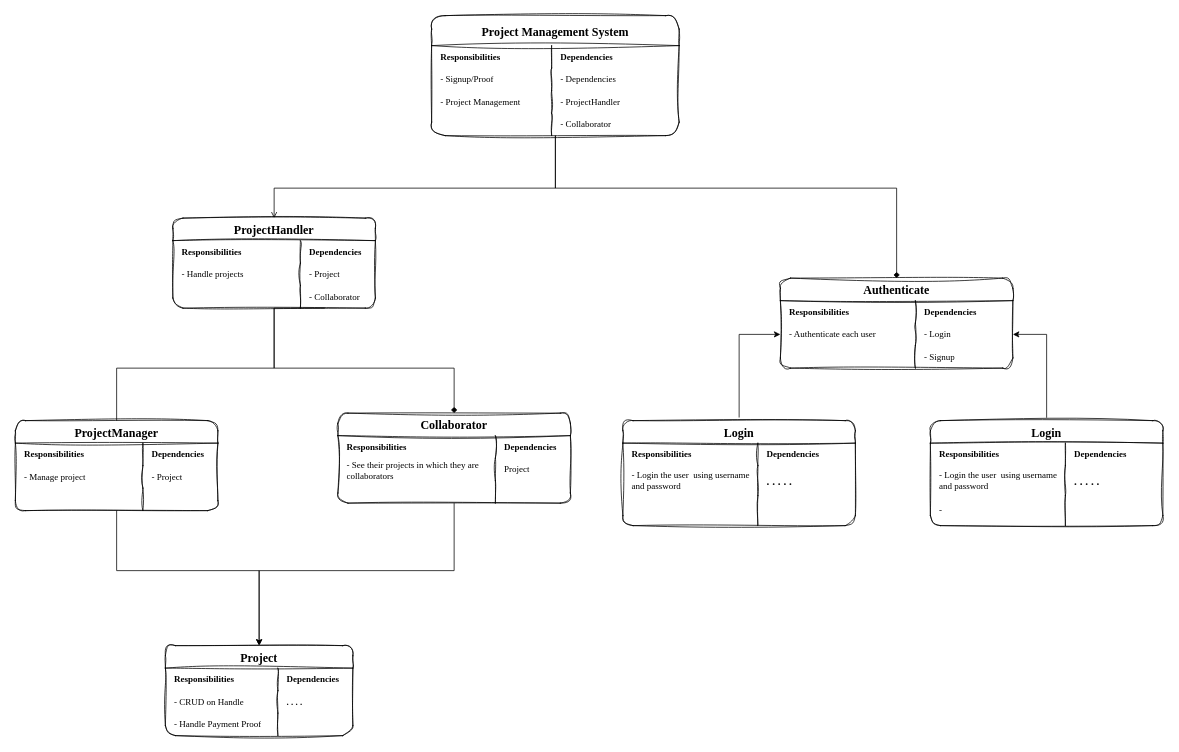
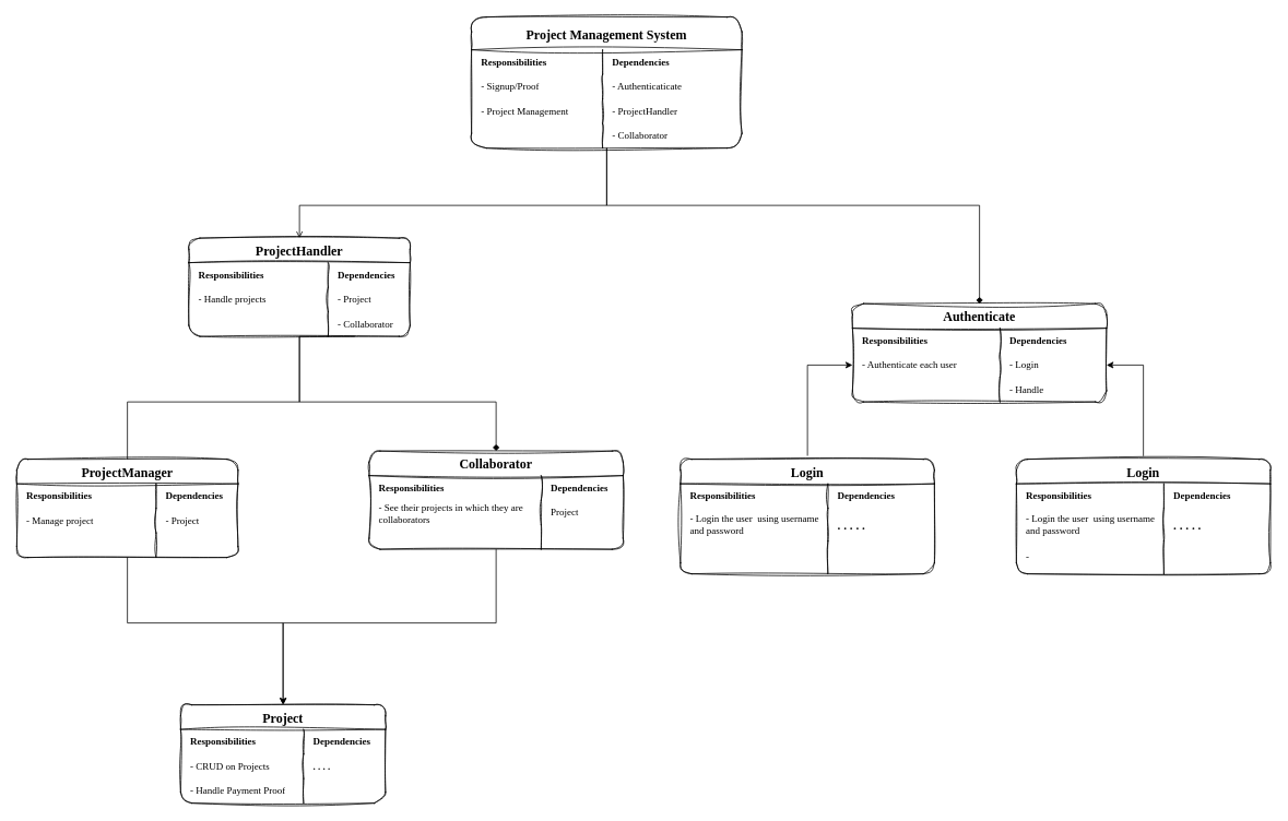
- <mxCell id="42" value="- Dependencies" style="shape=partialRectangle;html=1;whiteSpace=wrap;connectable=0;fillColor=none;top=0;left=0;bottom=0;right=0;align=left;spacingLeft=10;overflow=hidden;strokeColor=inherit;fontSize=12;fontFamily=Comic Sans MS;" vertex="1" parent="40"><mxGeometry x="160" width="170" height="30" as="geometry"><mxRectangle width="170" height="30" as="alternateBounds" /></mxGeometry></mxCell>
+ <mxCell id="42" value="- Authenticaticate" style="shape=partialRectangle;html=1;whiteSpace=wrap;connectable=0;fillColor=none;top=0;left=0;bottom=0;right=0;align=left;spacingLeft=10;overflow=hidden;strokeColor=inherit;fontSize=12;fontFamily=Comic Sans MS;" vertex="1" parent="40"><mxGeometry x="160" width="170" height="30" as="geometry"><mxRectangle width="170" height="30" as="alternateBounds" /></mxGeometry></mxCell>
- <mxCell id="58" value="- Signup" style="shape=partialRectangle;html=1;whiteSpace=wrap;connectable=0;fillColor=none;top=0;left=0;bottom=0;right=0;align=left;spacingLeft=10;overflow=hidden;strokeColor=inherit;fontSize=12;fontFamily=Comic Sans MS;" vertex="1" parent="56"><mxGeometry x="180" width="130" height="30" as="geometry"><mxRectangle width="130" height="30" as="alternateBounds" /></mxGeometry></mxCell>
+ <mxCell id="58" value="- Handle" style="shape=partialRectangle;html=1;whiteSpace=wrap;connectable=0;fillColor=none;top=0;left=0;bottom=0;right=0;align=left;spacingLeft=10;overflow=hidden;strokeColor=inherit;fontSize=12;fontFamily=Comic Sans MS;" vertex="1" parent="56"><mxGeometry x="180" width="130" height="30" as="geometry"><mxRectangle width="130" height="30" as="alternateBounds" /></mxGeometry></mxCell>
- <mxCell id="18" value="- CRUD on Handle" style="shape=partialRectangle;html=1;whiteSpace=wrap;connectable=0;fillColor=none;top=0;left=0;bottom=0;right=0;overflow=hidden;strokeColor=inherit;fontSize=12;fontFamily=Comic Sans MS;spacingLeft=10;align=left;" parent="17" vertex="1"><mxGeometry width="150" height="30" as="geometry"><mxRectangle width="150" height="30" as="alternateBounds" /></mxGeometry></mxCell>
+ <mxCell id="18" value="- CRUD on Projects" style="shape=partialRectangle;html=1;whiteSpace=wrap;connectable=0;fillColor=none;top=0;left=0;bottom=0;right=0;overflow=hidden;strokeColor=inherit;fontSize=12;fontFamily=Comic Sans MS;spacingLeft=10;align=left;" parent="17" vertex="1"><mxGeometry width="150" height="30" as="geometry"><mxRectangle width="150" height="30" as="alternateBounds" /></mxGeometry></mxCell>
